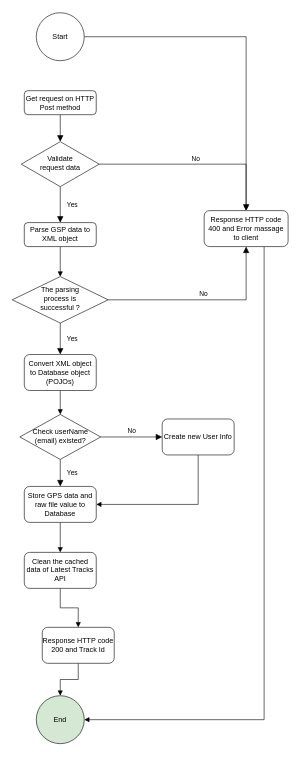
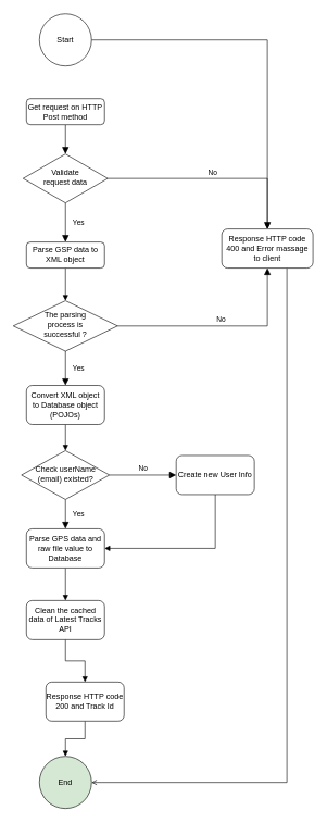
- <mxCell id="24" value="Store GPS data and raw file value to Database" style="rounded=1;whiteSpace=wrap;html=1;fontSize=12;glass=0;strokeWidth=1;shadow=0;" vertex="1" parent="1"><mxGeometry x="40" y="810" width="120" height="60" as="geometry" /></mxCell>
+ <mxCell id="24" value="Parse GPS data and raw file value to Database" style="rounded=1;whiteSpace=wrap;html=1;fontSize=12;glass=0;strokeWidth=1;shadow=0;" vertex="1" parent="1"><mxGeometry x="40" y="810" width="120" height="60" as="geometry" /></mxCell>
- <mxCell id="7" style="edgeStyle=orthogonalEdgeStyle;rounded=0;orthogonalLoop=1;jettySize=auto;html=1;entryX=1;entryY=0.5;entryDx=0;entryDy=0;endArrow=block;endFill=1;" edge="1" parent="1" source="8" target="27"><mxGeometry relative="1" as="geometry"><Array as="points"><mxPoint x="440" y="1199" /></Array></mxGeometry></mxCell>
+ <mxCell id="7" style="edgeStyle=orthogonalEdgeStyle;rounded=0;orthogonalLoop=1;jettySize=auto;html=1;entryX=1;entryY=0.5;entryDx=0;entryDy=0;endArrow=open;endFill=1;" edge="1" parent="1" source="8" target="27"><mxGeometry relative="1" as="geometry"><Array as="points"><mxPoint x="440" y="1199" /></Array></mxGeometry></mxCell>
